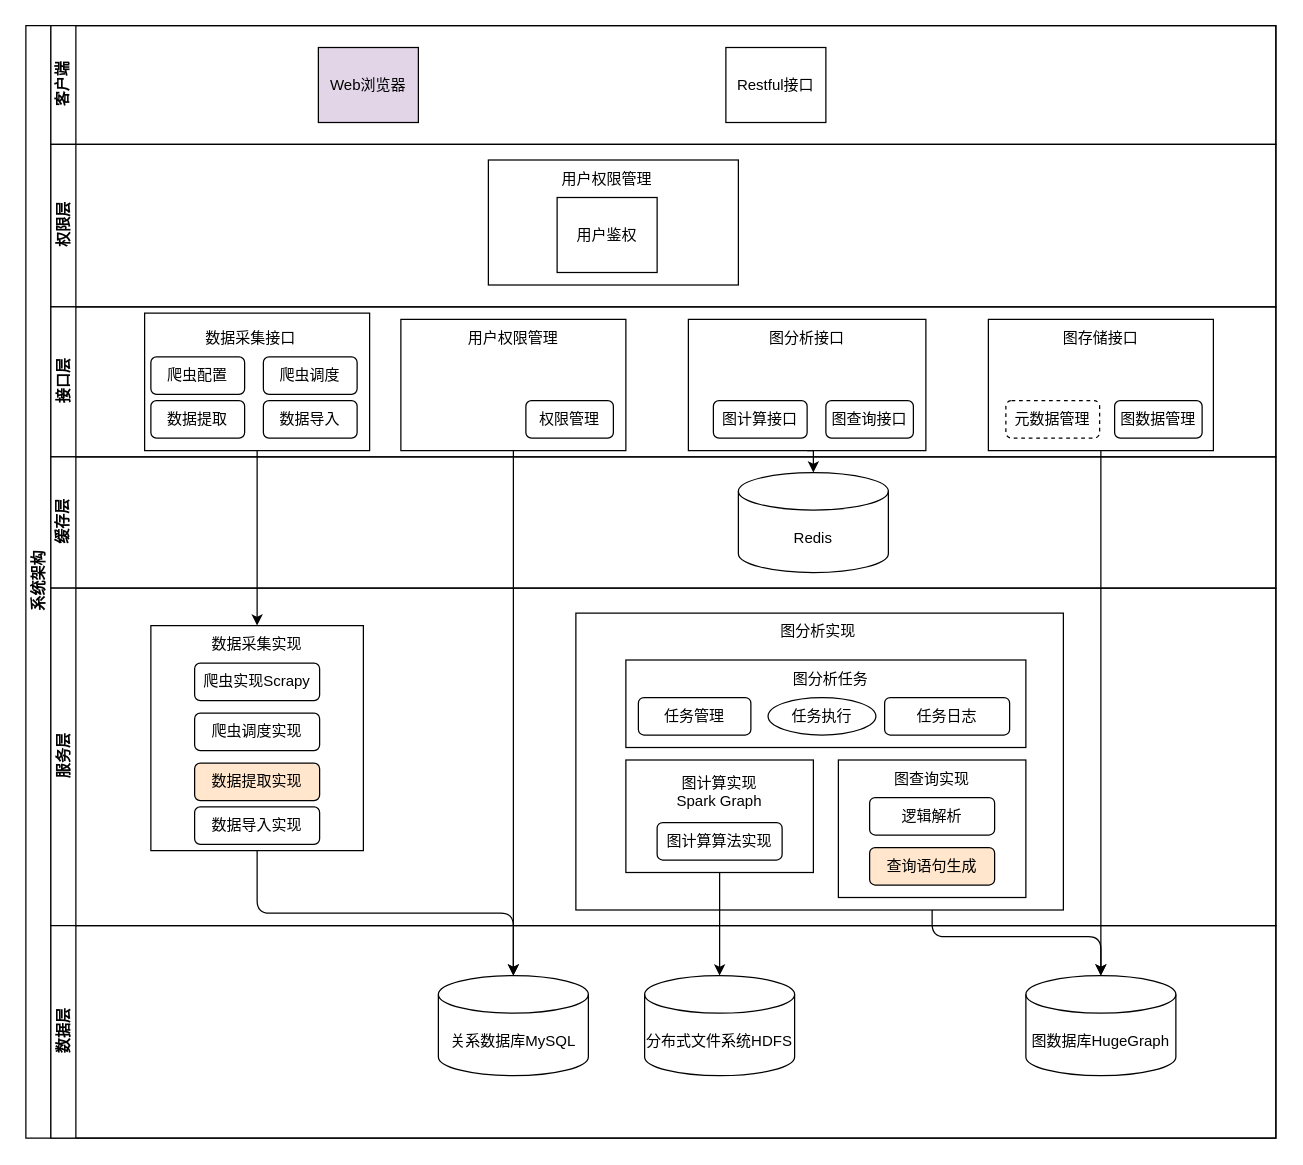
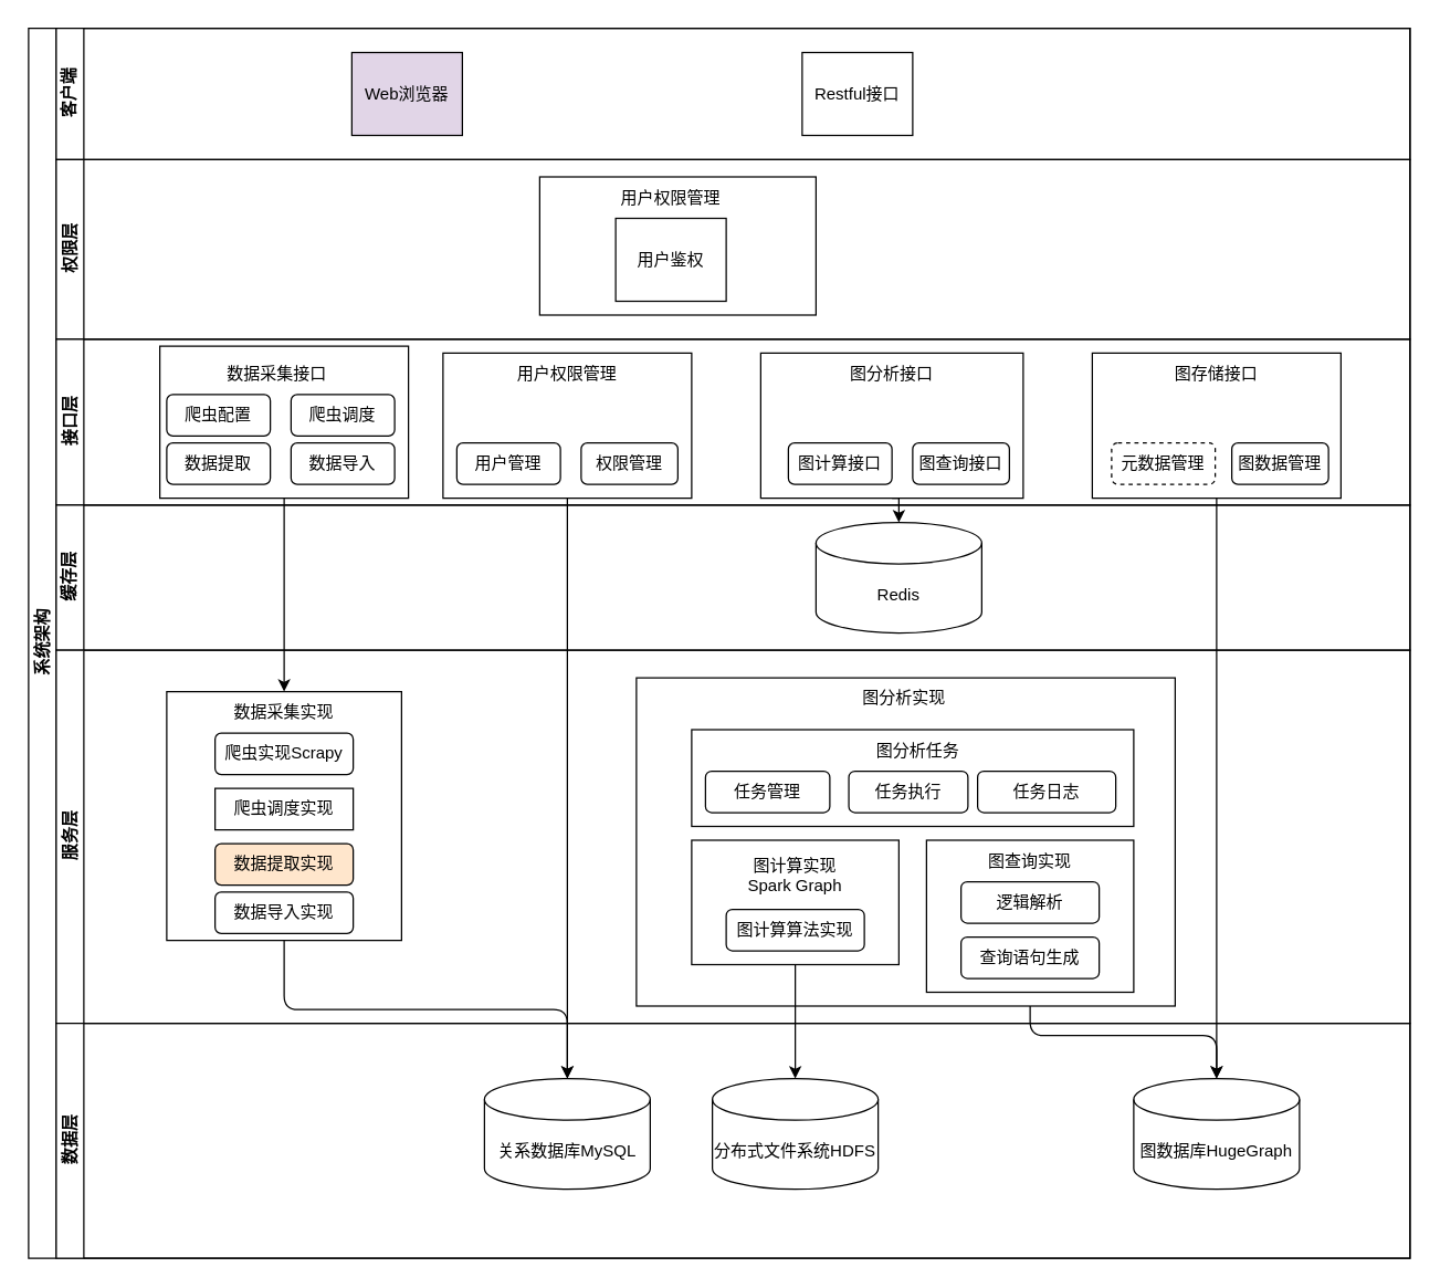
+ <mxCell id="27" value="用户管理" style="rounded=1;whiteSpace=wrap;html=1;" vertex="1" parent="10"><mxGeometry x="290" y="75" width="75" height="30" as="geometry" /></mxCell>
- <mxCell id="50" value="任务执行" style="ellipse;whiteSpace=wrap;html=1;" vertex="1" parent="32"><mxGeometry x="573.75" y="87.5" width="86.25" height="30" as="geometry" /></mxCell>
+ <mxCell id="50" value="任务执行" style="rounded=1;whiteSpace=wrap;html=1;" vertex="1" parent="32"><mxGeometry x="573.75" y="87.5" width="86.25" height="30" as="geometry" /></mxCell>
- <mxCell id="44" value="爬虫调度实现" style="rounded=1;whiteSpace=wrap;html=1;" parent="32" vertex="1"><mxGeometry x="115" y="100" width="100" height="30" as="geometry" /></mxCell>
+ <mxCell id="44" value="爬虫调度实现" style="whiteSpace=wrap;html=1;rounded=0;" parent="32" vertex="1"><mxGeometry x="115" y="100" width="100" height="30" as="geometry" /></mxCell>
- <mxCell id="42" value="查询语句生成" style="rounded=1;whiteSpace=wrap;html=1;fillColor=#ffe6cc;" parent="32" vertex="1"><mxGeometry x="655" y="207.5" width="100" height="30" as="geometry" /></mxCell>
+ <mxCell id="42" value="查询语句生成" style="rounded=1;whiteSpace=wrap;html=1;" parent="32" vertex="1"><mxGeometry x="655" y="207.5" width="100" height="30" as="geometry" /></mxCell>
